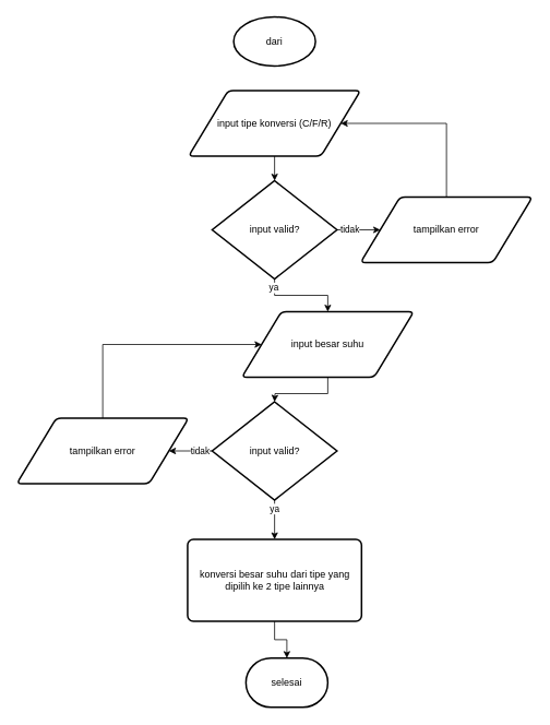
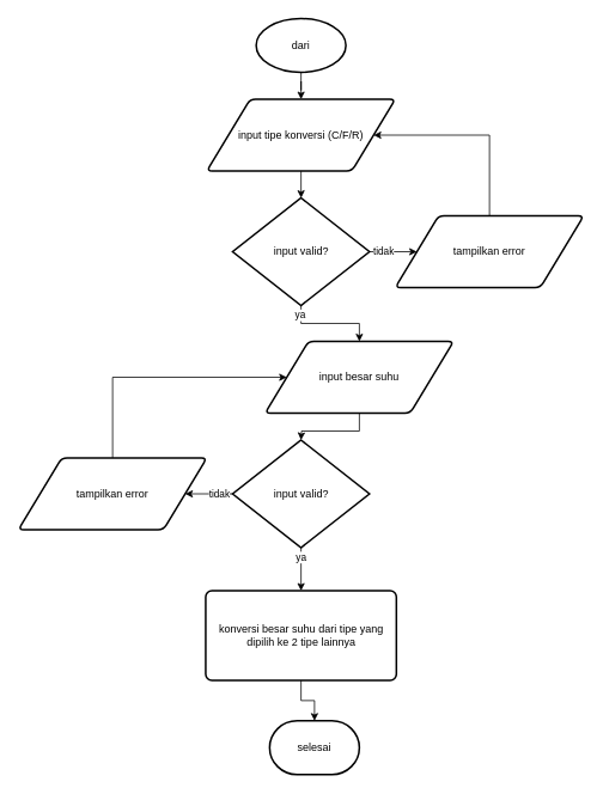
+ <mxCell id="2" style="edgeStyle=orthogonalEdgeStyle;rounded=0;orthogonalLoop=1;jettySize=auto;html=1;exitX=0.5;exitY=1;exitDx=0;exitDy=0;exitPerimeter=0;" parent="1" source="3" target="5" edge="1"><mxGeometry relative="1" as="geometry" /></mxCell>
